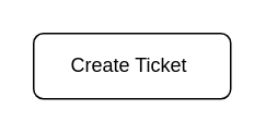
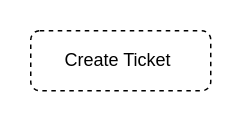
- <mxCell id="2" value="Create Ticket&amp;nbsp;" style="rounded=1;whiteSpace=wrap;html=1;fontSize=12;glass=0;strokeWidth=1;shadow=0;" vertex="1" parent="1"><mxGeometry x="20" y="20" width="120" height="40" as="geometry" /></mxCell>
+ <mxCell id="2" value="Create Ticket&amp;nbsp;" style="rounded=1;whiteSpace=wrap;html=1;fontSize=12;glass=0;strokeWidth=1;shadow=0;dashed=1;" vertex="1" parent="1"><mxGeometry x="20" y="20" width="120" height="40" as="geometry" /></mxCell>
